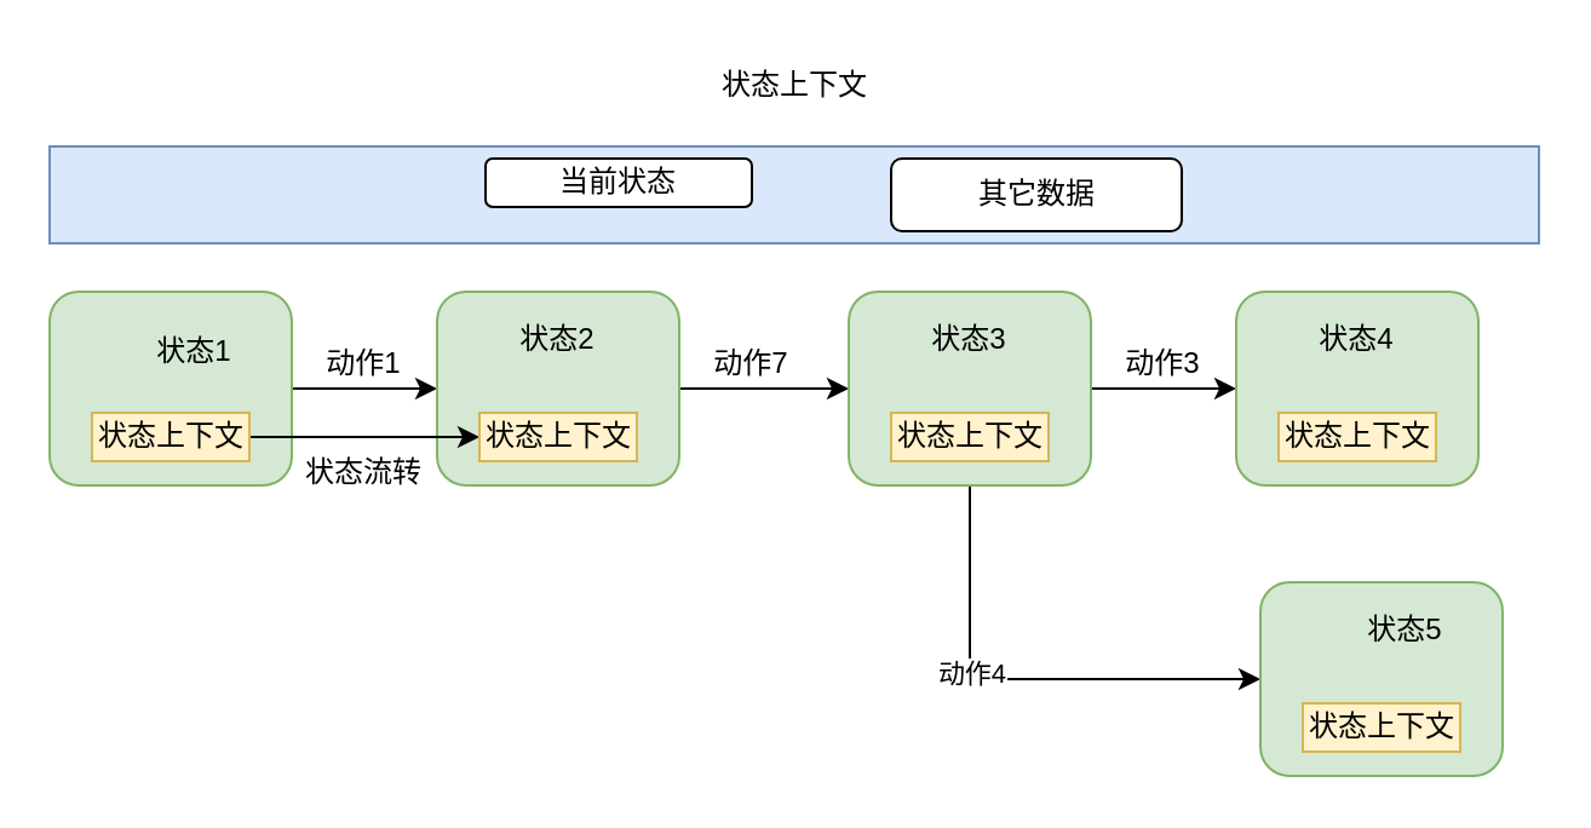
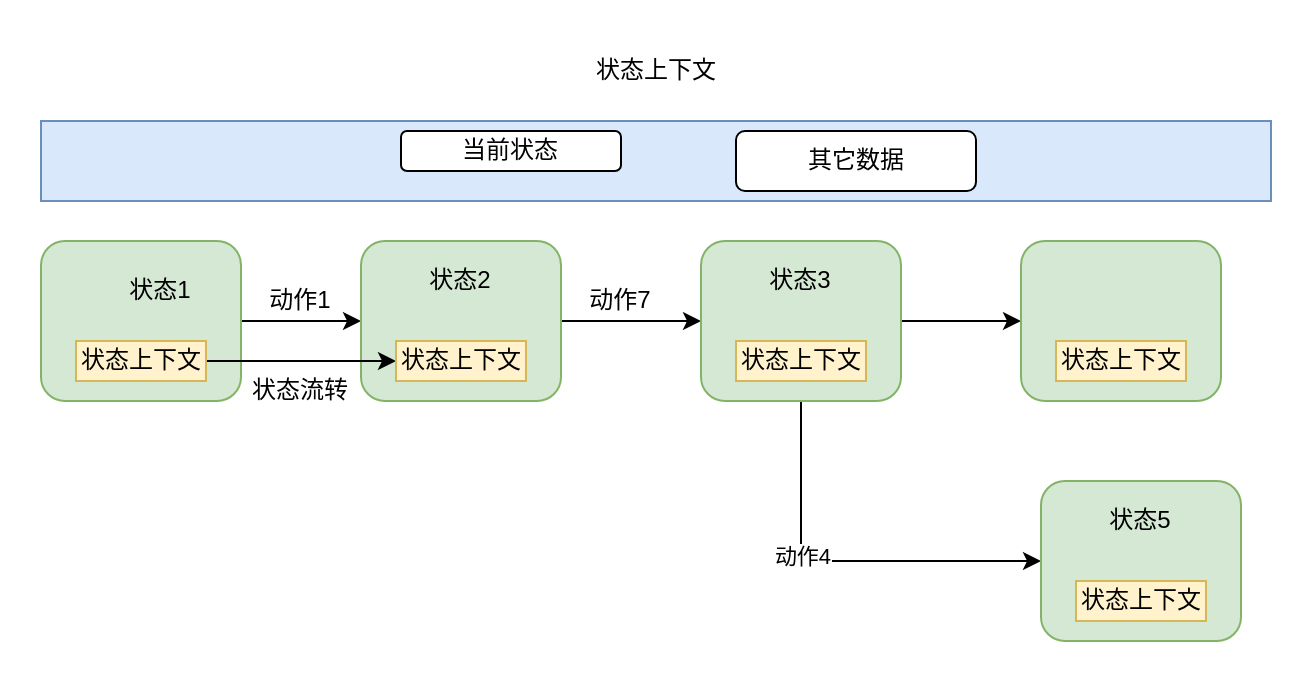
- <mxCell id="22" value="状态4" style="text;html=1;strokeColor=none;fillColor=none;align=center;verticalAlign=middle;whiteSpace=wrap;rounded=0;" vertex="1" parent="1"><mxGeometry x="540" y="130" width="40" height="20" as="geometry" /></mxCell>
- <mxCell id="29" value="动作3" style="text;html=1;strokeColor=none;fillColor=none;align=center;verticalAlign=middle;whiteSpace=wrap;rounded=0;" vertex="1" parent="1"><mxGeometry x="460" y="140" width="40" height="20" as="geometry" /></mxCell>
- <mxCell id="26" value="状态5" style="text;html=1;strokeColor=none;fillColor=none;align=center;verticalAlign=middle;whiteSpace=wrap;rounded=0;" vertex="1" parent="1"><mxGeometry x="560" y="250" width="40" height="20" as="geometry" /></mxCell>
+ <mxCell id="26" value="状态5" style="text;html=1;strokeColor=none;fillColor=none;align=center;verticalAlign=middle;whiteSpace=wrap;rounded=0;" vertex="1" parent="1"><mxGeometry x="550" y="250" width="40" height="20" as="geometry" /></mxCell>
